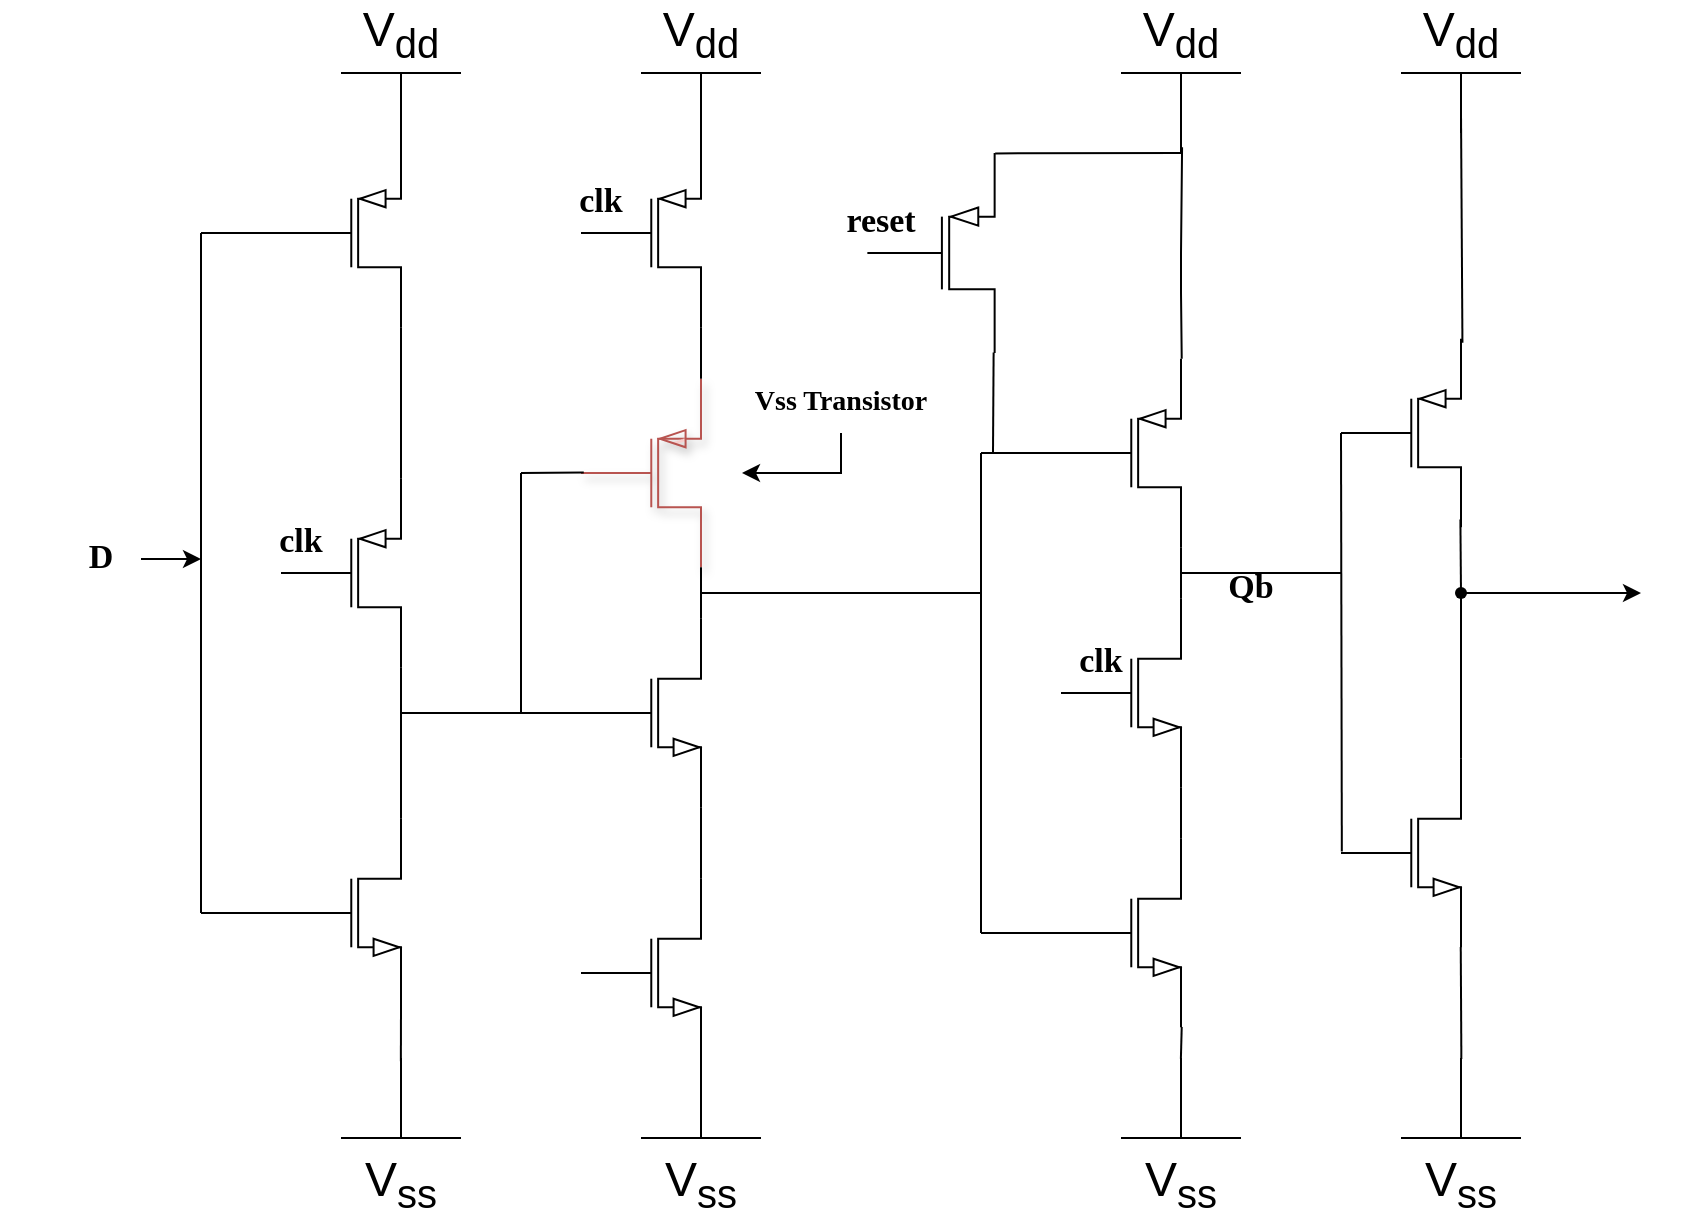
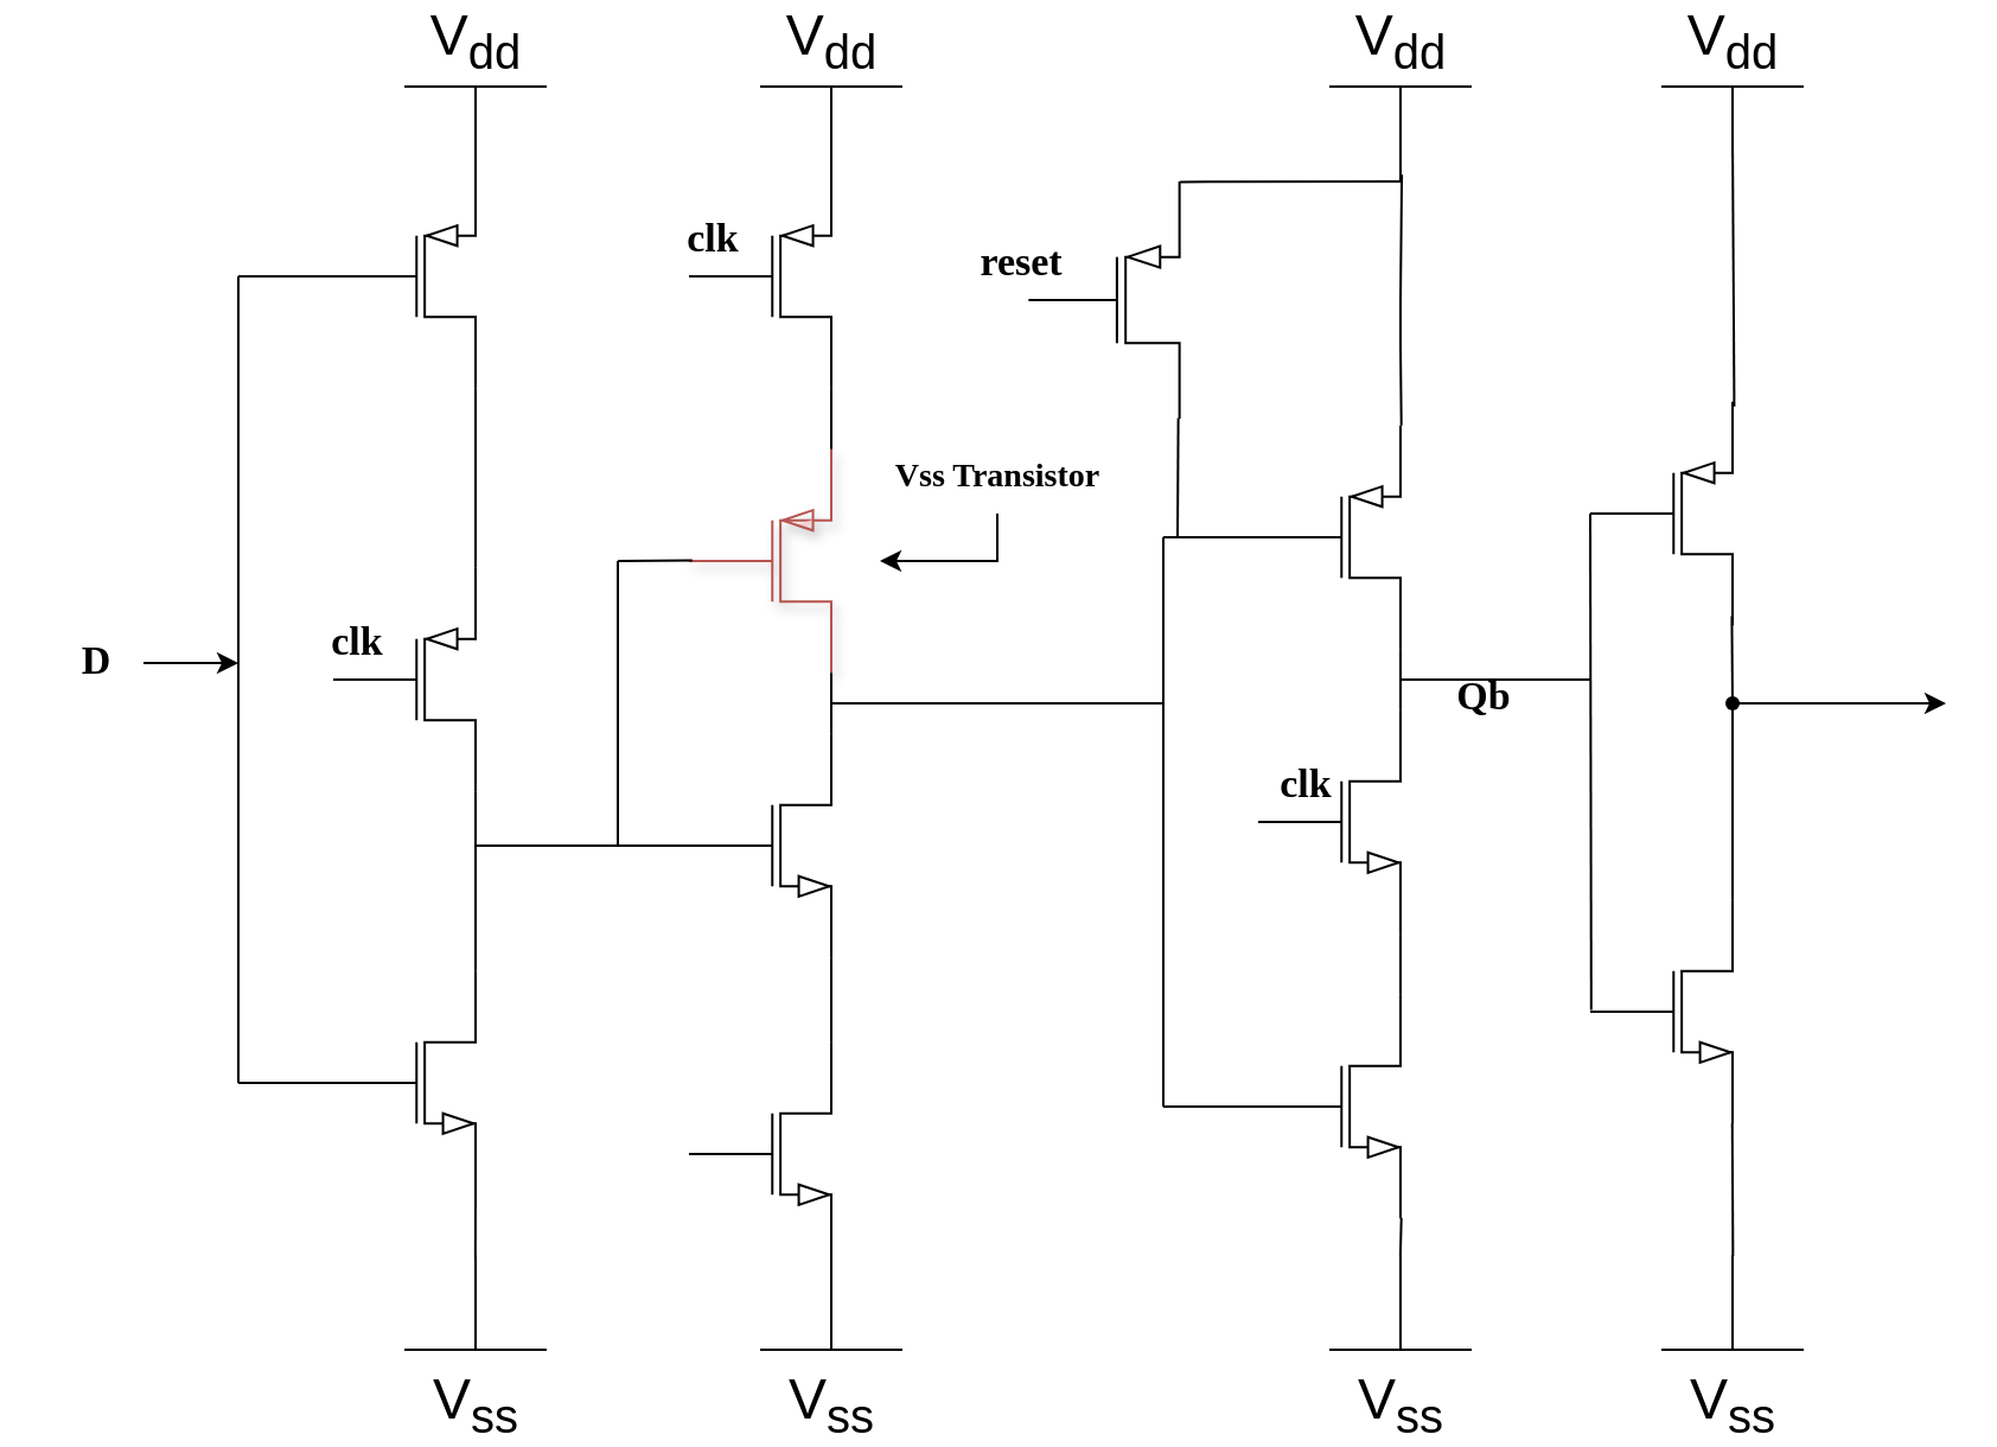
- <mxCell id="49" value="reset" style="text;html=1;align=center;verticalAlign=middle;resizable=0;points=[];autosize=1;strokeColor=none;fillColor=none;fontFamily=Times New Roman;fontSize=17;fontStyle=1" vertex="1" parent="1"><mxGeometry x="410" y="80" width="60" height="30" as="geometry" /></mxCell>
+ <mxCell id="49" value="reset" style="text;html=1;align=center;verticalAlign=middle;resizable=0;points=[];autosize=1;strokeColor=none;fillColor=none;fontFamily=Times New Roman;fontSize=17;fontStyle=1" vertex="1" parent="1"><mxGeometry x="400" y="80" width="60" height="30" as="geometry" /></mxCell>
- <mxCell id="31" value="D" style="text;html=1;align=center;verticalAlign=middle;resizable=0;points=[];autosize=1;strokeColor=none;fillColor=none;fontFamily=Times New Roman;fontStyle=1;labelBorderColor=none;fontSize=17;" vertex="1" parent="1"><mxGeometry x="30" y="248" width="40" height="30" as="geometry" /></mxCell>
+ <mxCell id="31" value="D" style="text;html=1;align=center;verticalAlign=middle;resizable=0;points=[];autosize=1;strokeColor=none;fillColor=none;fontFamily=Times New Roman;fontStyle=1;labelBorderColor=none;fontSize=17;" vertex="1" parent="1"><mxGeometry y="248" width="40" height="30" as="geometry" x="20" /></mxCell>
